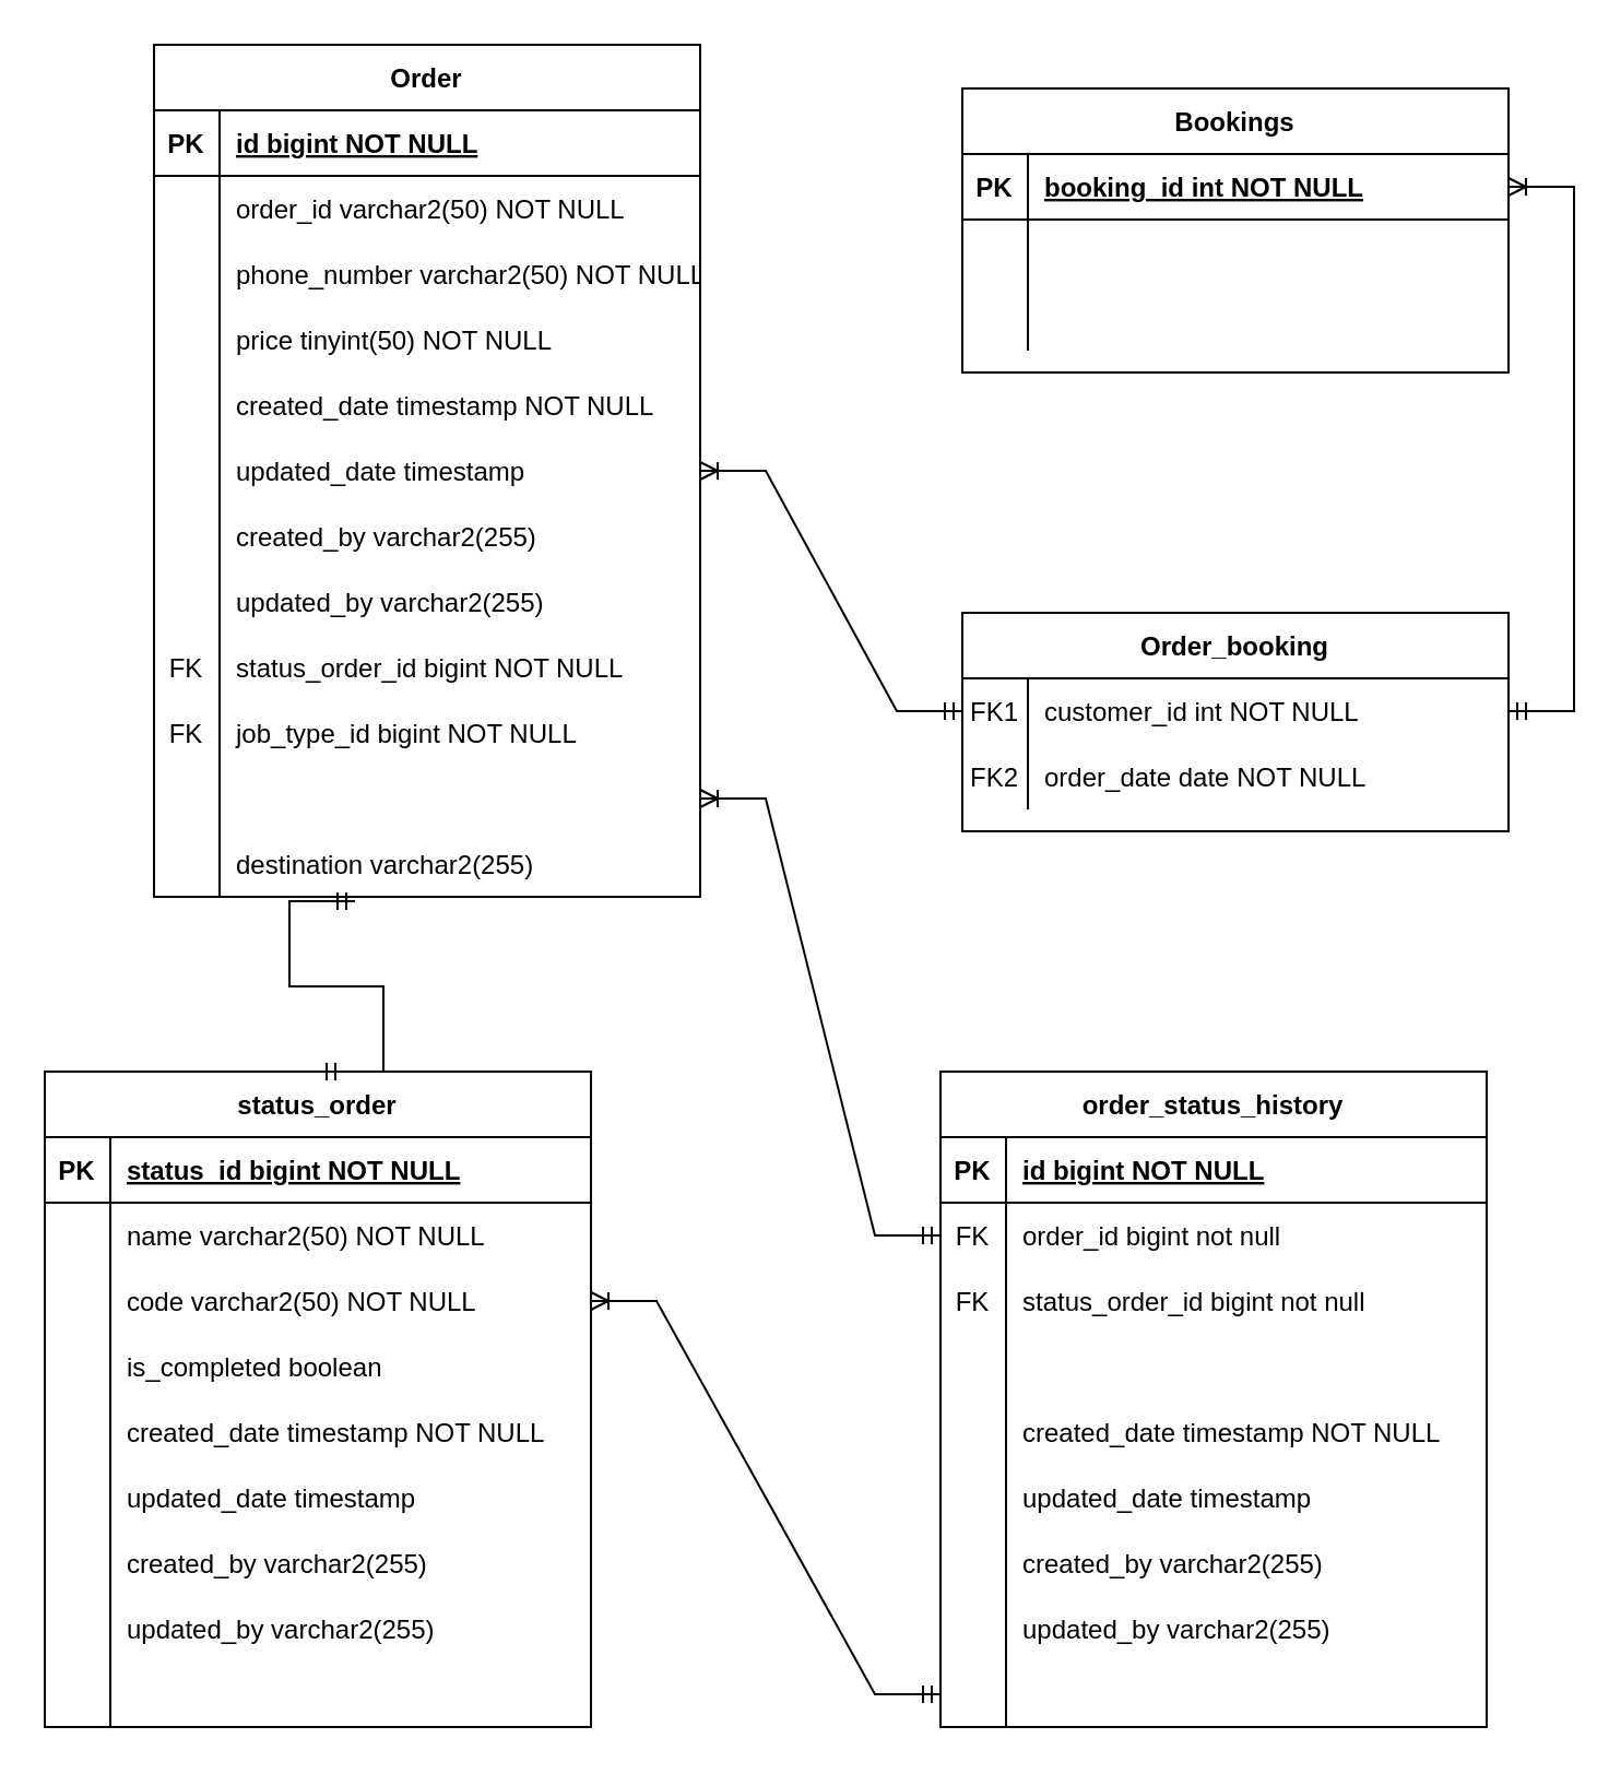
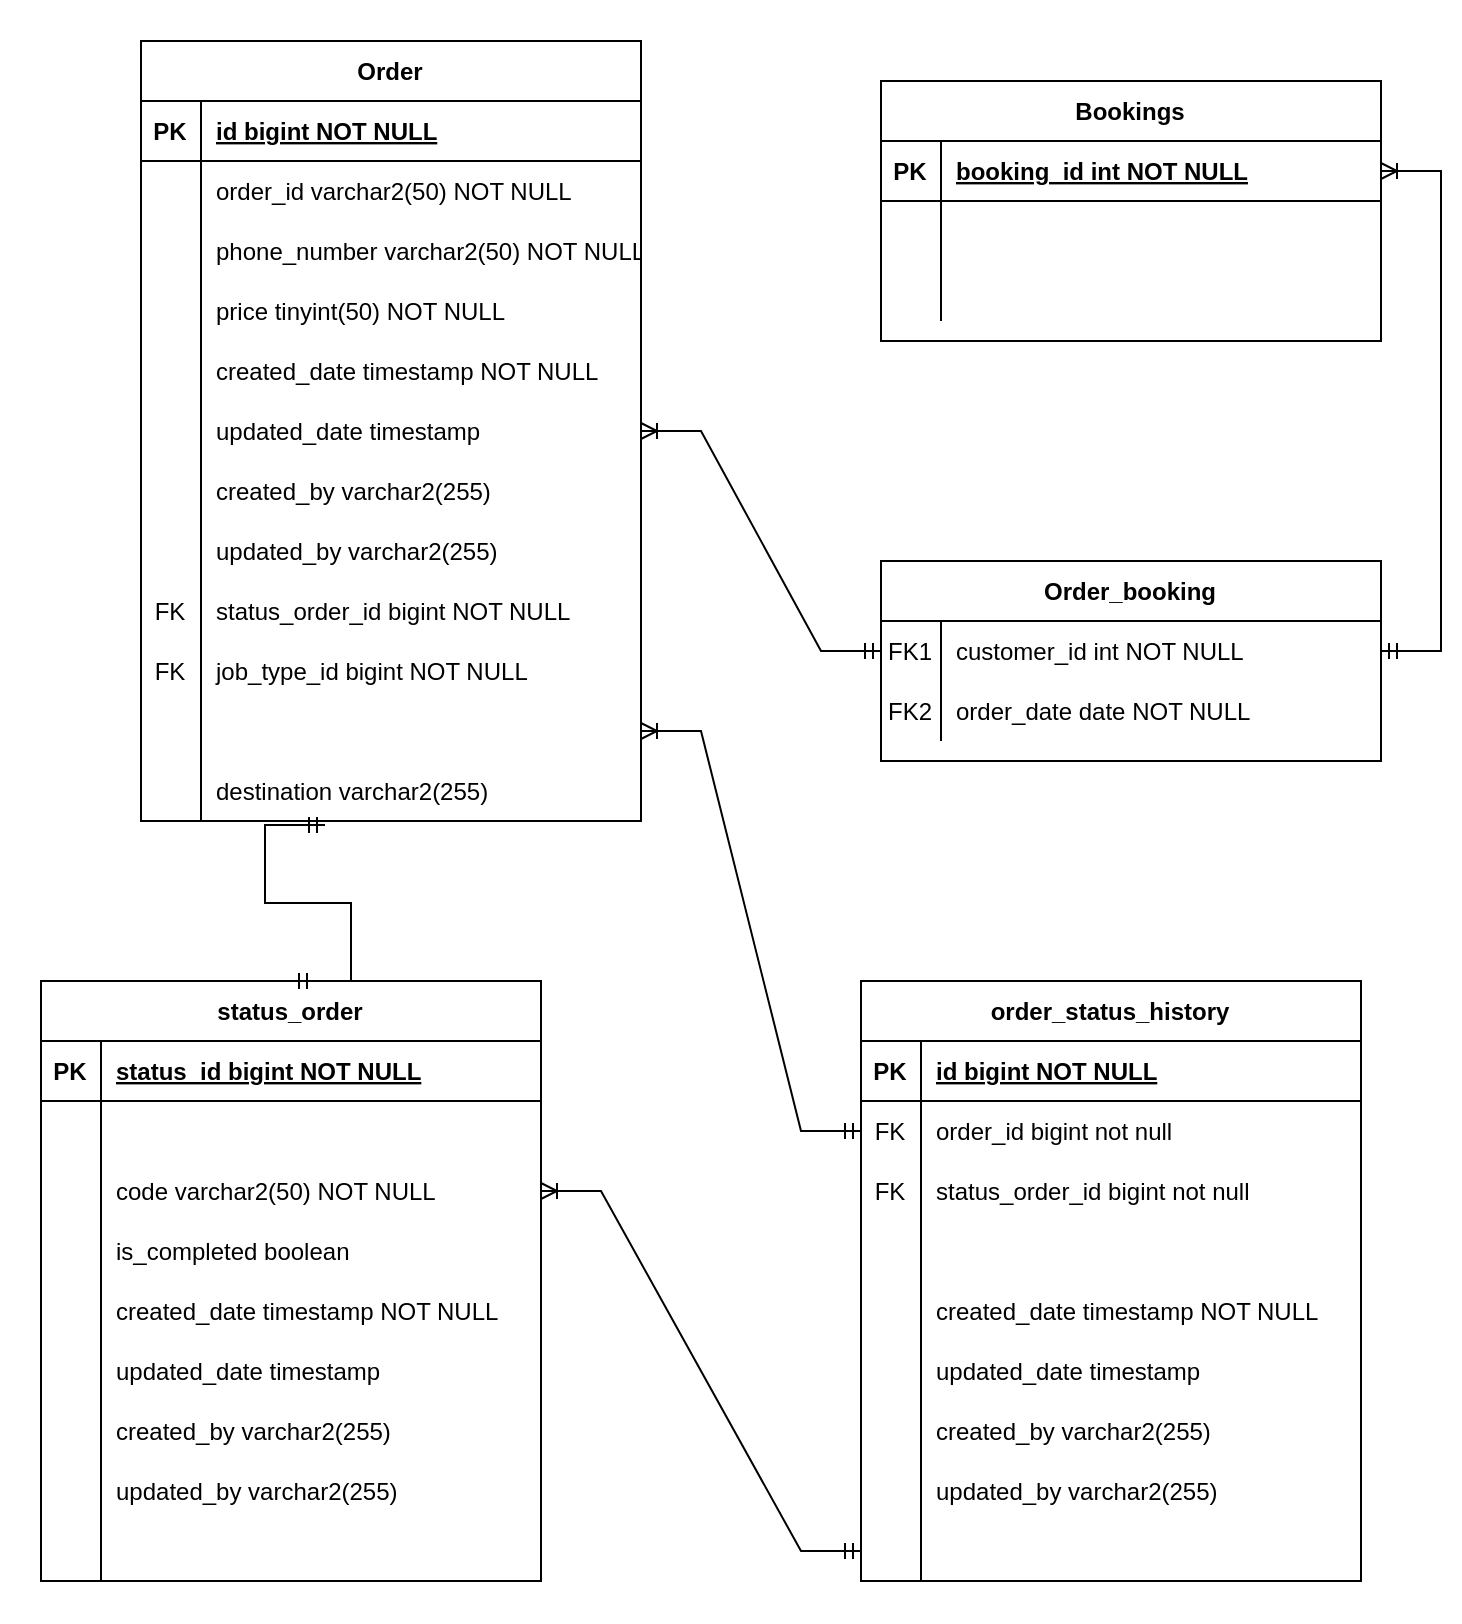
- <mxCell id="61" value="name varchar2(50) NOT NULL" style="shape=partialRectangle;overflow=hidden;connectable=0;fillColor=none;top=0;left=0;bottom=0;right=0;align=left;spacingLeft=6;" vertex="1" parent="59"><mxGeometry x="30" width="220" height="30" as="geometry"><mxRectangle width="220" height="30" as="alternateBounds" /></mxGeometry></mxCell>
